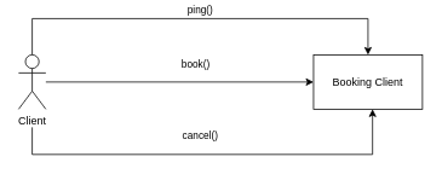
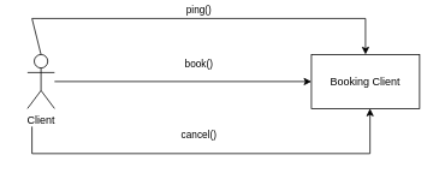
- <mxCell id="2" value="Client" style="shape=umlActor;verticalLabelPosition=bottom;verticalAlign=top;html=1;outlineConnect=0;" vertex="1" parent="1"><mxGeometry x="20" y="60" width="30" height="60" as="geometry" /></mxCell>
+ <mxCell id="2" value="Client" style="shape=umlActor;verticalLabelPosition=bottom;verticalAlign=top;html=1;outlineConnect=0;" vertex="1" parent="1"><mxGeometry x="30" y="60" width="30" height="60" as="geometry" /></mxCell>
